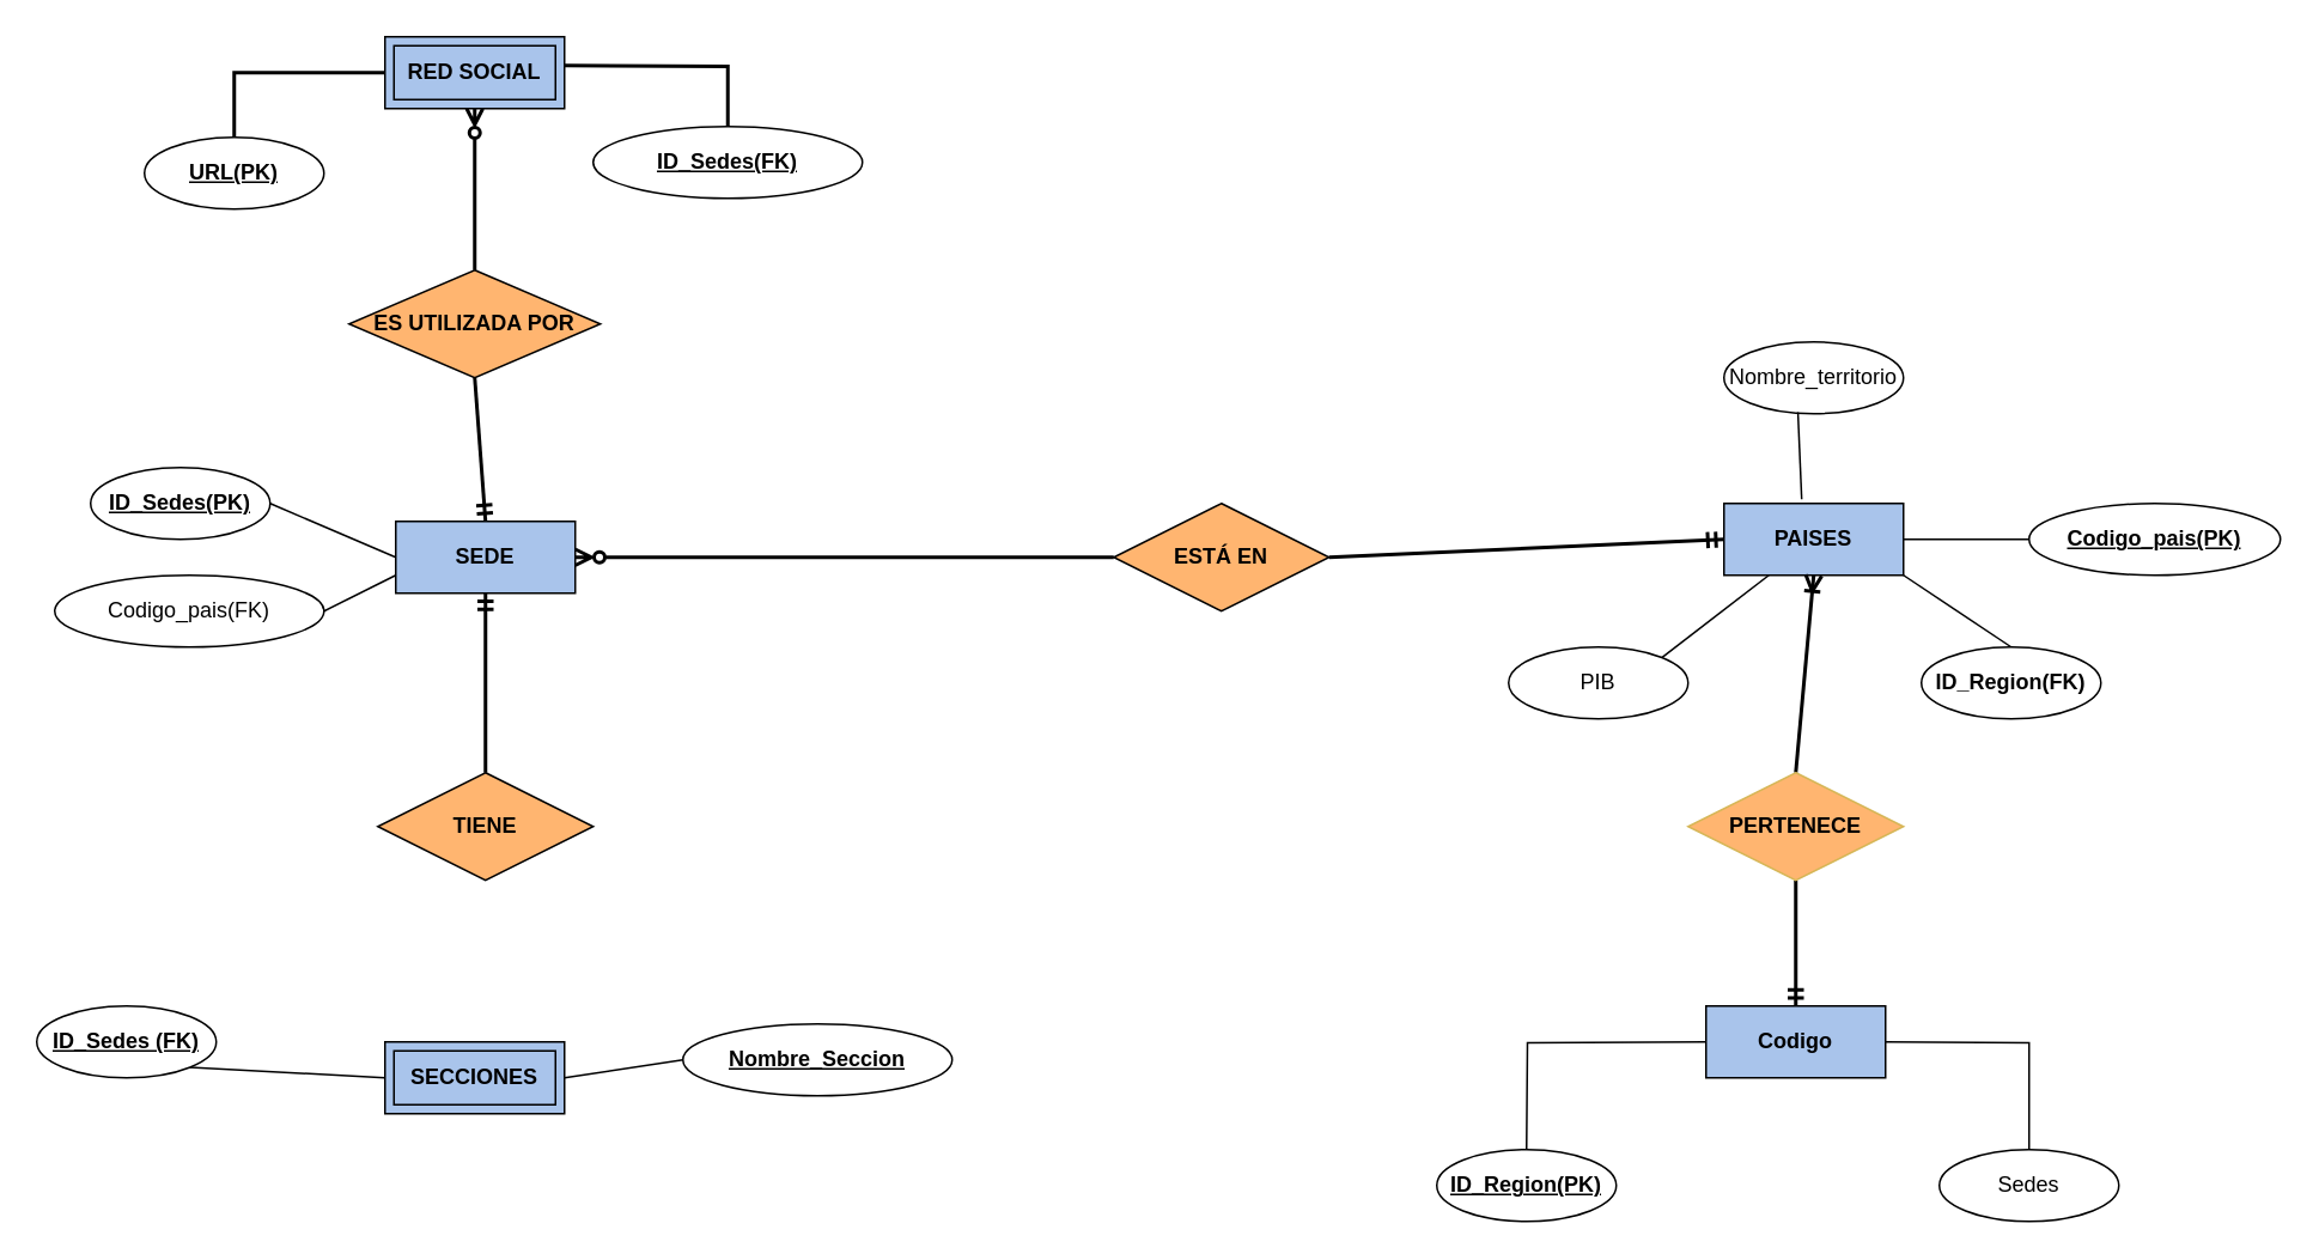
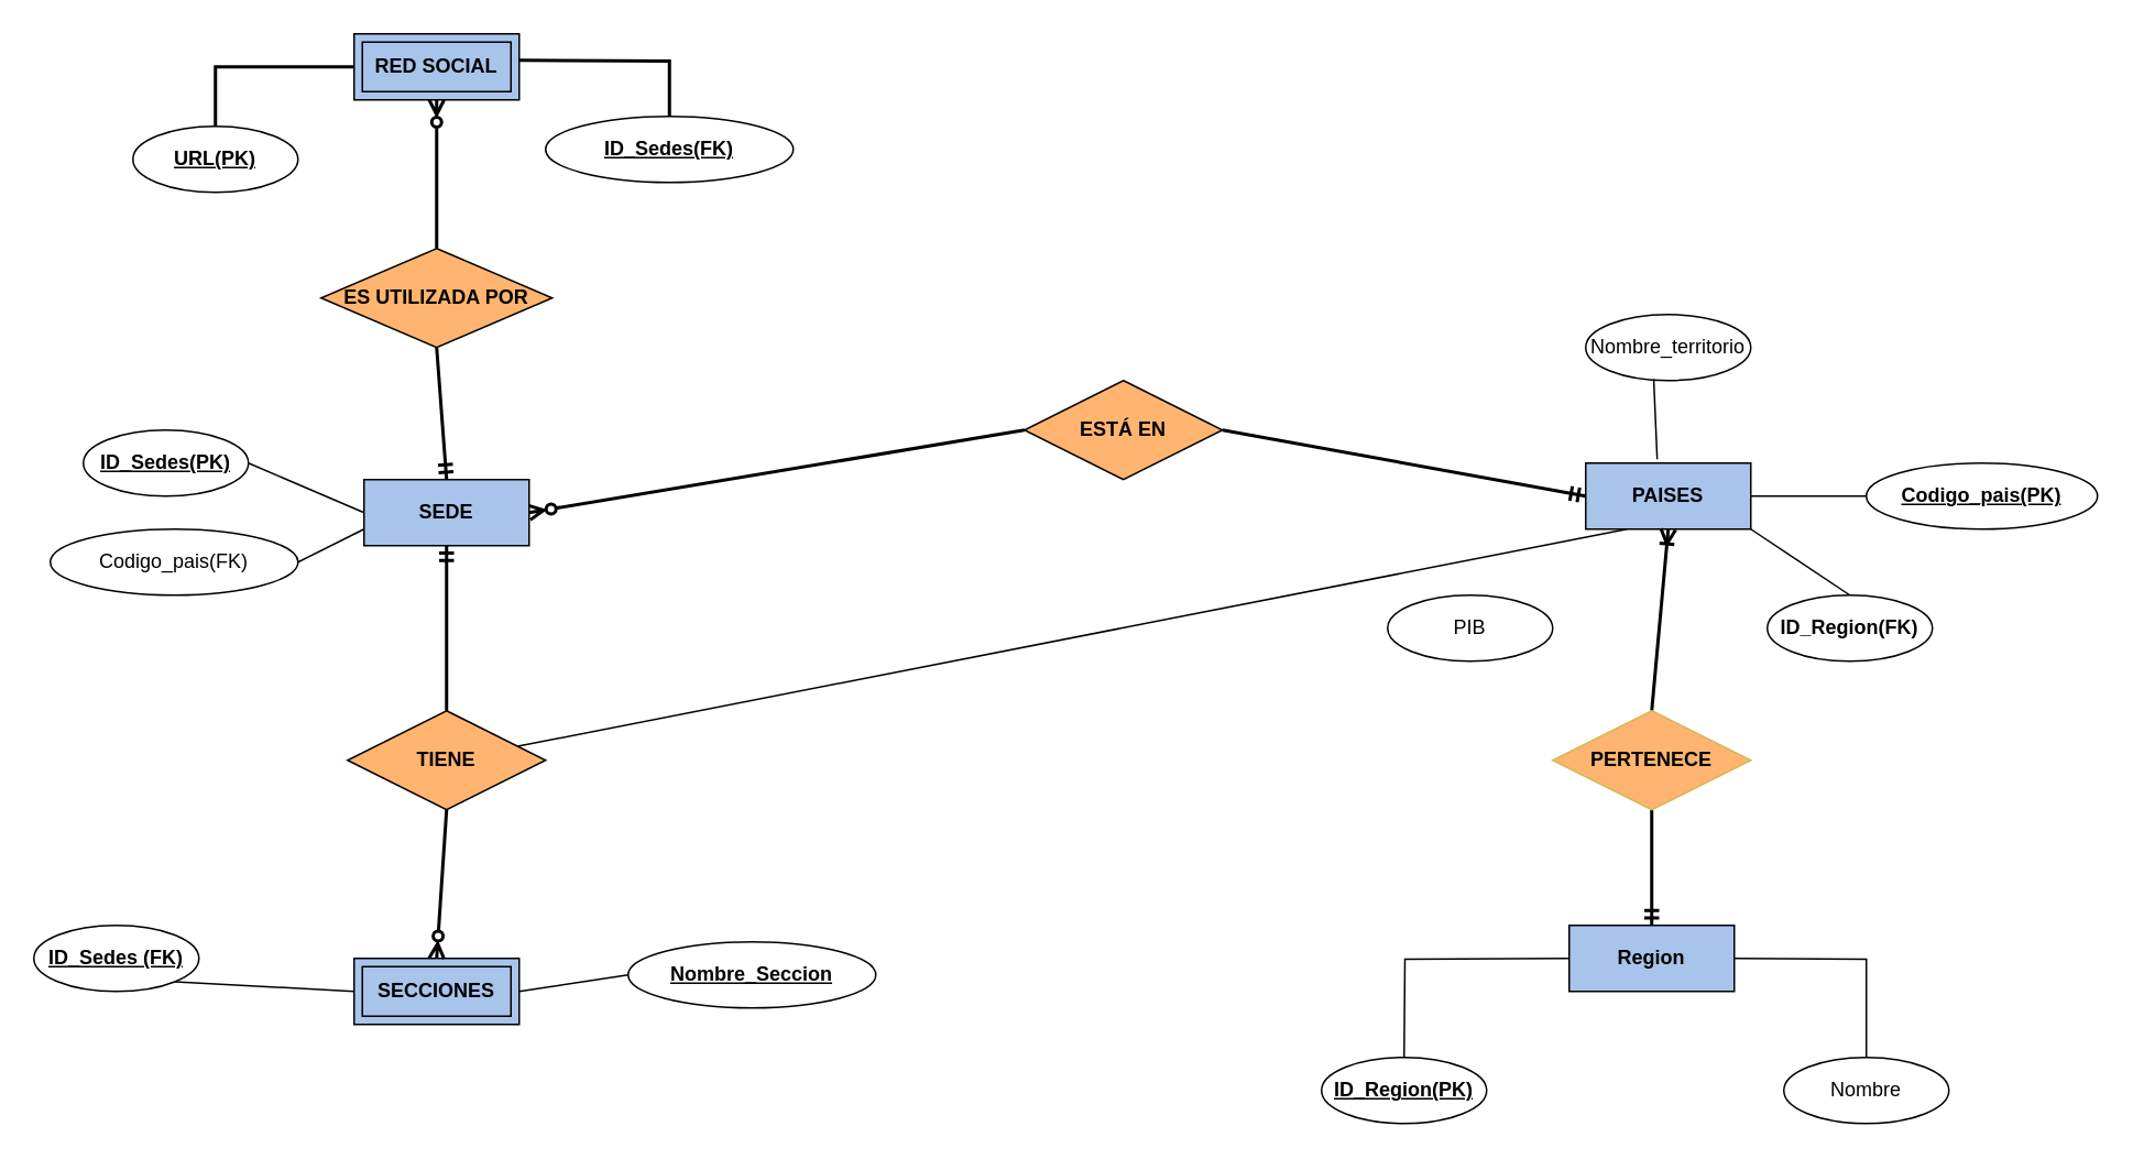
- <mxCell id="31" value="ESTÁ EN" style="shape=rhombus;perimeter=rhombusPerimeter;whiteSpace=wrap;html=1;align=center;fillColor=#FFB570;fontStyle=1" parent="1" vertex="1"><mxGeometry x="620" y="280" width="120" height="60" as="geometry" /></mxCell>
+ <mxCell id="31" value="ESTÁ EN" style="shape=rhombus;perimeter=rhombusPerimeter;whiteSpace=wrap;html=1;align=center;fillColor=#FFB570;fontStyle=1" parent="1" vertex="1"><mxGeometry x="620" y="230" width="120" height="60" as="geometry" /></mxCell>
- <mxCell id="3" style="rounded=0;orthogonalLoop=1;jettySize=auto;html=1;exitX=0.25;exitY=1;exitDx=0;exitDy=0;entryX=1;entryY=0;entryDx=0;entryDy=0;endArrow=none;endFill=0;" parent="1" source="6" target="10" edge="1"><mxGeometry relative="1" as="geometry" /></mxCell>
+ <mxCell id="3" style="rounded=0;orthogonalLoop=1;jettySize=auto;html=1;exitX=0.25;exitY=1;exitDx=0;exitDy=0;endArrow=none;endFill=0;" parent="1" source="6" target="29" edge="1"><mxGeometry relative="1" as="geometry" /></mxCell>
+ <mxCell id="28" style="rounded=0;orthogonalLoop=1;jettySize=auto;html=1;exitX=0.5;exitY=1;exitDx=0;exitDy=0;entryX=0.5;entryY=0;entryDx=0;entryDy=0;endArrow=ERzeroToMany;endFill=0;strokeWidth=2;" parent="1" source="29" target="27" edge="1"><mxGeometry relative="1" as="geometry"><mxPoint x="260" y="570" as="targetPoint" /></mxGeometry></mxCell>
- <mxCell id="42" value="Codigo" style="whiteSpace=wrap;html=1;align=center;fillColor=#A9C4EB;fontStyle=1" vertex="1" parent="1"><mxGeometry x="950" y="560" width="100" height="40" as="geometry" /></mxCell>
+ <mxCell id="42" value="Region" style="whiteSpace=wrap;html=1;align=center;fillColor=#A9C4EB;fontStyle=1" vertex="1" parent="1"><mxGeometry x="950" y="560" width="100" height="40" as="geometry" /></mxCell>
- <mxCell id="14" value="Sedes" style="ellipse;whiteSpace=wrap;html=1;align=center;" parent="1" vertex="1"><mxGeometry x="1080" y="640" width="100" height="40" as="geometry" /></mxCell>
+ <mxCell id="14" value="Nombre" style="ellipse;whiteSpace=wrap;html=1;align=center;" parent="1" vertex="1"><mxGeometry x="1080" y="640" width="100" height="40" as="geometry" /></mxCell>
